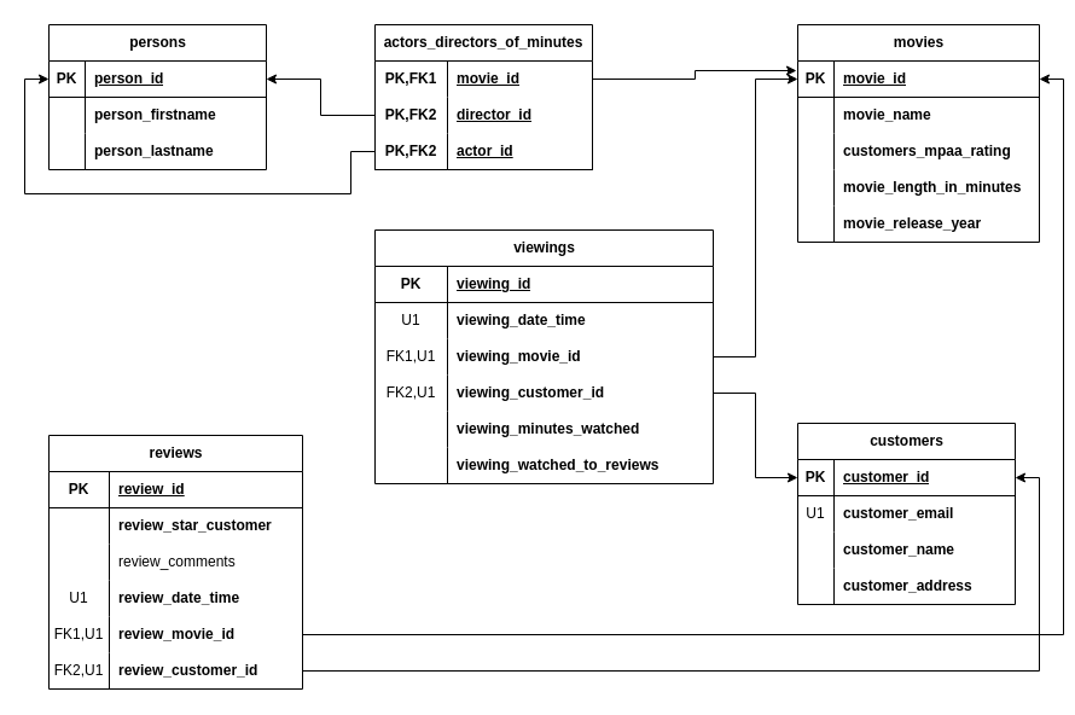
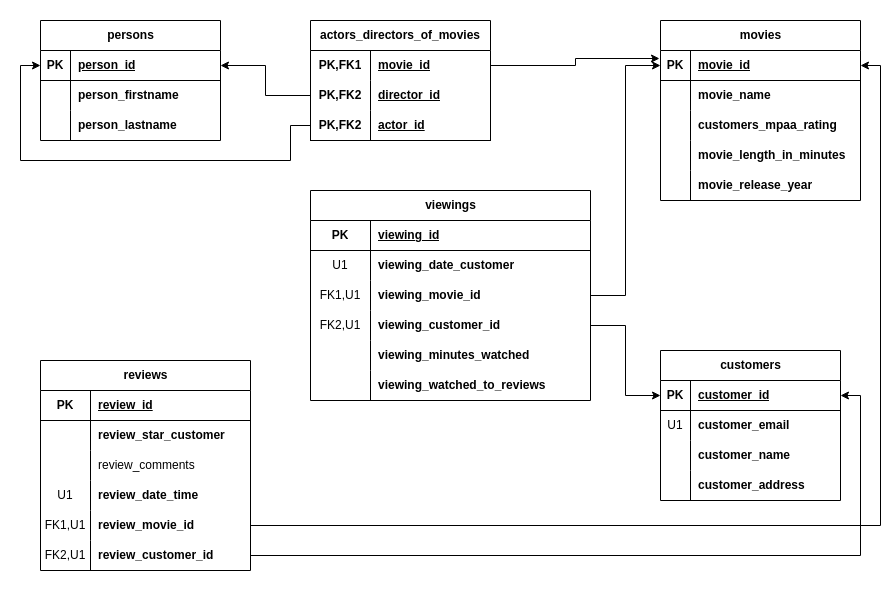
- <mxCell id="83" value="actors_directors_of_minutes" style="shape=table;startSize=30;container=1;collapsible=1;childLayout=tableLayout;fixedRows=1;rowLines=0;fontStyle=1;align=center;resizeLast=1;html=1;whiteSpace=wrap;" vertex="1" parent="1"><mxGeometry x="310" y="20" width="180" height="120" as="geometry" /></mxCell>
+ <mxCell id="83" value="actors_directors_of_movies" style="shape=table;startSize=30;container=1;collapsible=1;childLayout=tableLayout;fixedRows=1;rowLines=0;fontStyle=1;align=center;resizeLast=1;html=1;whiteSpace=wrap;" vertex="1" parent="1"><mxGeometry x="310" y="20" width="180" height="120" as="geometry" /></mxCell>
- <mxCell id="66" value="&lt;b&gt;viewing_date_time&lt;/b&gt;" style="shape=partialRectangle;connectable=0;fillColor=none;top=0;left=0;bottom=0;right=0;align=left;spacingLeft=6;overflow=hidden;whiteSpace=wrap;html=1;" vertex="1" parent="64"><mxGeometry x="60" width="220" height="30" as="geometry"><mxRectangle width="220" height="30" as="alternateBounds" /></mxGeometry></mxCell>
+ <mxCell id="66" value="&lt;b&gt;viewing_date_customer&lt;/b&gt;" style="shape=partialRectangle;connectable=0;fillColor=none;top=0;left=0;bottom=0;right=0;align=left;spacingLeft=6;overflow=hidden;whiteSpace=wrap;html=1;" vertex="1" parent="64"><mxGeometry x="60" width="220" height="30" as="geometry"><mxRectangle width="220" height="30" as="alternateBounds" /></mxGeometry></mxCell>
